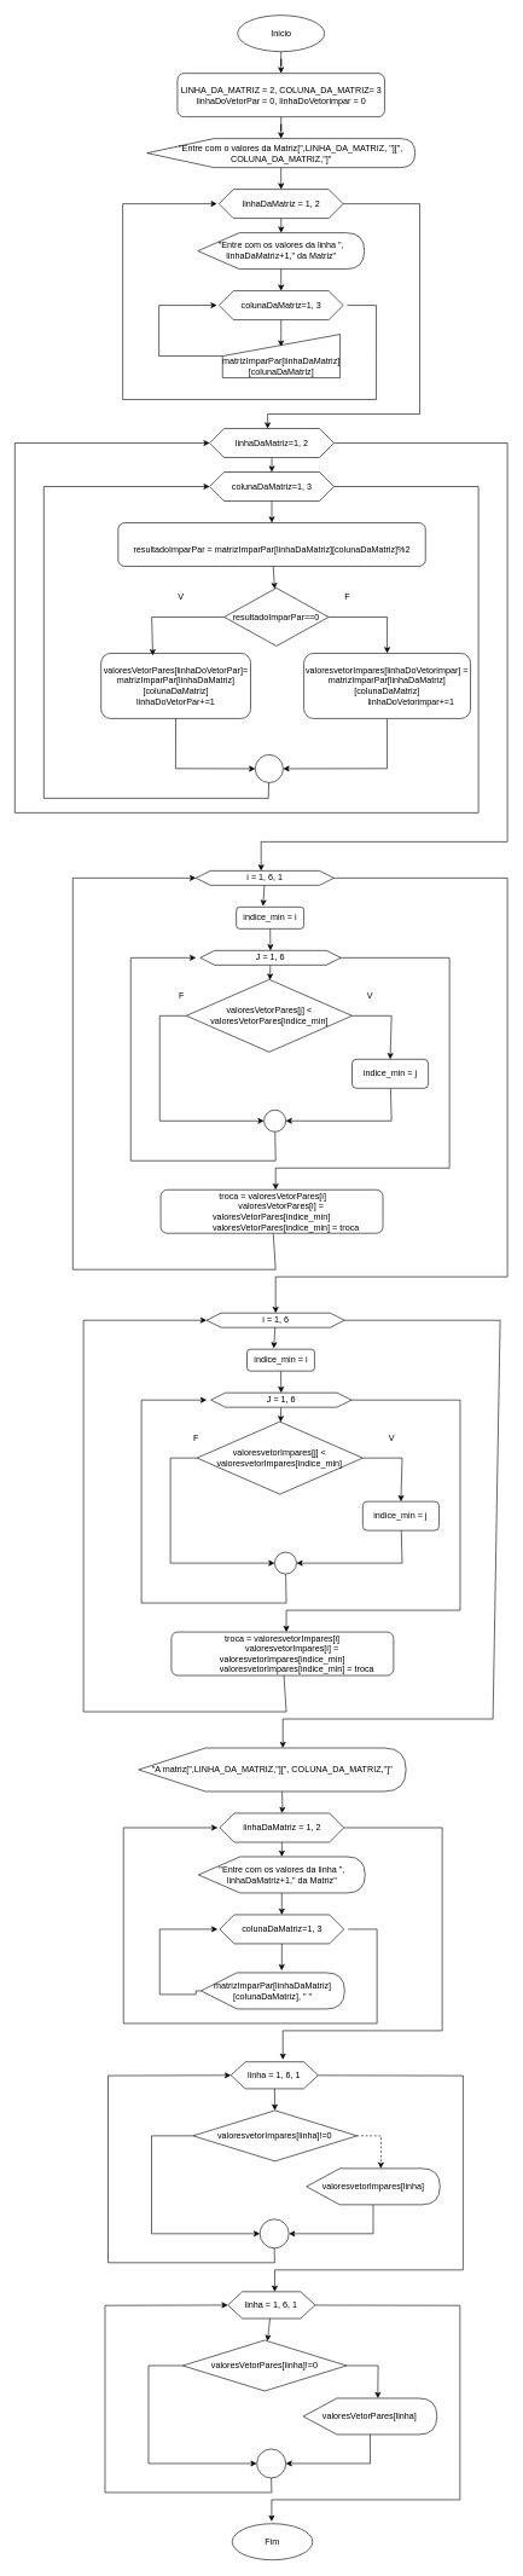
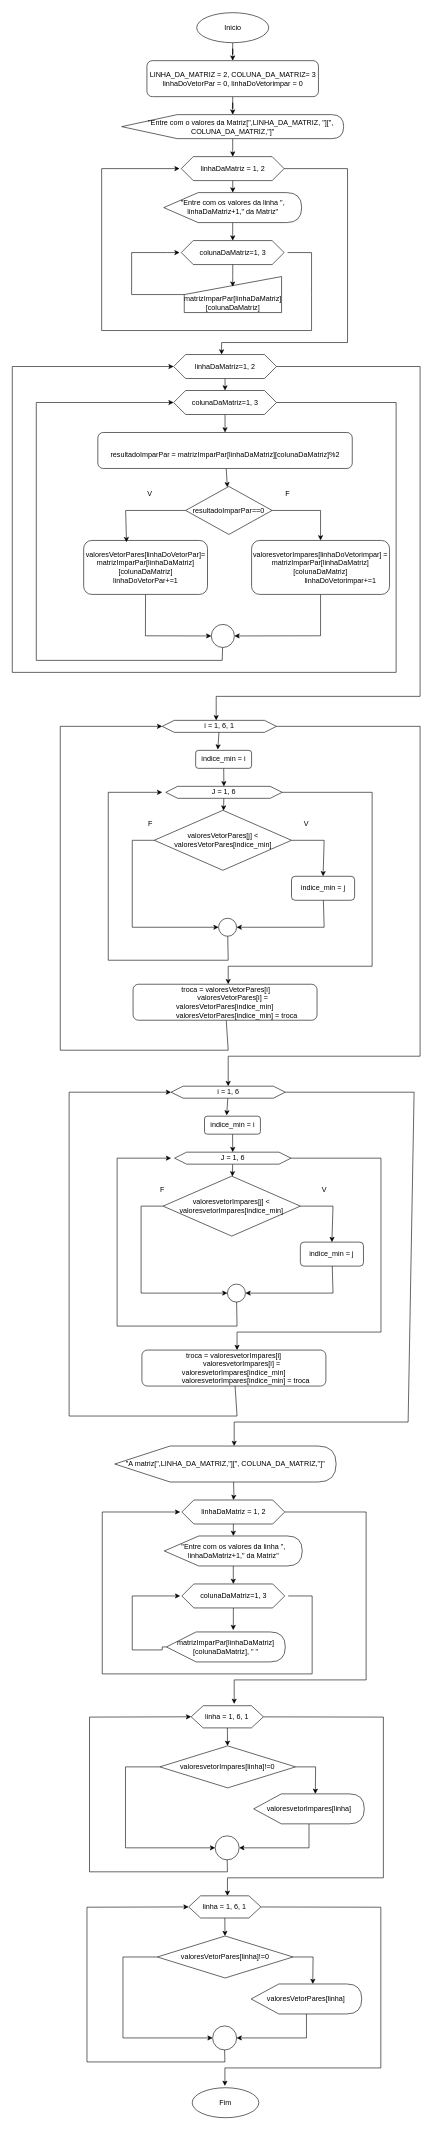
- <mxCell id="96" style="edgeStyle=none;rounded=0;orthogonalLoop=1;jettySize=auto;html=1;entryX=0;entryY=0;entryDx=102.775;entryDy=0;entryPerimeter=0;dashed=1;" parent="1" source="91" target="93" edge="1"><mxGeometry relative="1" as="geometry"><Array as="points"><mxPoint x="525.76" y="2945" /></Array></mxGeometry></mxCell>
+ <mxCell id="96" style="edgeStyle=none;rounded=0;orthogonalLoop=1;jettySize=auto;html=1;entryX=0;entryY=0;entryDx=102.775;entryDy=0;entryPerimeter=0;" parent="1" source="91" target="93" edge="1"><mxGeometry relative="1" as="geometry"><Array as="points"><mxPoint x="525.76" y="2945" /></Array></mxGeometry></mxCell>
- <mxCell id="101" value="valoresVetorPares[linha]!=0" style="rhombus;whiteSpace=wrap;html=1;" parent="1" vertex="1"><mxGeometry x="251.78" y="3227" width="226.24" height="70" as="geometry" /></mxCell>
+ <mxCell id="101" value="valoresVetorPares[linha]!=0" style="rhombus;whiteSpace=wrap;html=1;" parent="1" vertex="1"><mxGeometry x="261.78" y="3227" width="226.24" height="70" as="geometry" /></mxCell>
